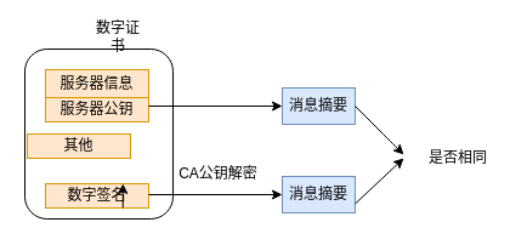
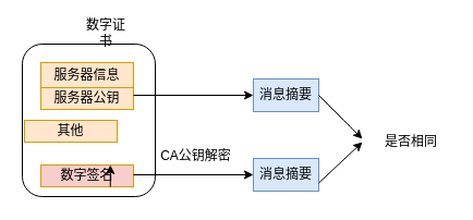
- <mxCell id="6" value="数字签名" style="rounded=0;whiteSpace=wrap;html=1;fillColor=#ffe6cc;strokeColor=#d79b00;" parent="1" vertex="1"><mxGeometry x="37" y="151" width="85" height="20" as="geometry" /></mxCell>
+ <mxCell id="6" value="数字签名" style="rounded=0;whiteSpace=wrap;html=1;fillColor=#f8cecc;strokeColor=#d79b00;" parent="1" vertex="1"><mxGeometry x="37" y="151" width="85" height="20" as="geometry" /></mxCell>
